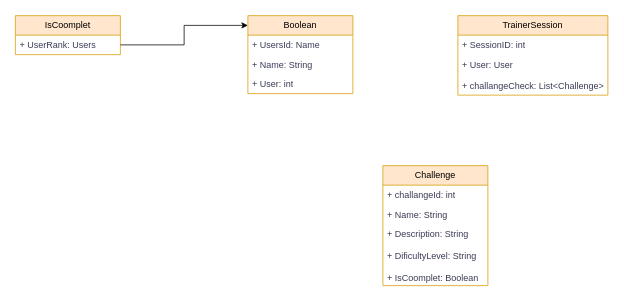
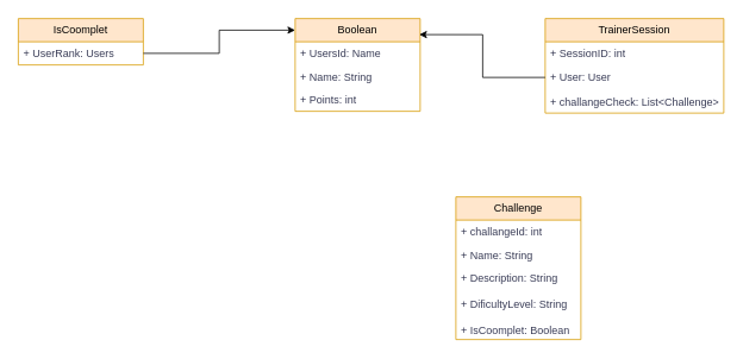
+ <mxCell id="16" style="edgeStyle=orthogonalEdgeStyle;rounded=0;orthogonalLoop=1;jettySize=auto;html=1;entryX=0.993;entryY=0.173;entryDx=0;entryDy=0;entryPerimeter=0;fontColor=#393C56;" edge="1" parent="1" source="10" target="2"><mxGeometry relative="1" as="geometry" /></mxCell>
- <mxCell id="5" value="+ User: int" style="text;strokeColor=none;fillColor=none;align=left;verticalAlign=top;spacingLeft=4;spacingRight=4;overflow=hidden;rotatable=0;points=[[0,0.5],[1,0.5]];portConstraint=eastwest;whiteSpace=wrap;html=1;labelBackgroundColor=none;fontColor=#393C56;" vertex="1" parent="2"><mxGeometry y="78" width="140" height="26" as="geometry" /></mxCell>
+ <mxCell id="5" value="+ Points: int" style="text;strokeColor=none;fillColor=none;align=left;verticalAlign=top;spacingLeft=4;spacingRight=4;overflow=hidden;rotatable=0;points=[[0,0.5],[1,0.5]];portConstraint=eastwest;whiteSpace=wrap;html=1;labelBackgroundColor=none;fontColor=#393C56;" vertex="1" parent="2"><mxGeometry y="78" width="140" height="26" as="geometry" /></mxCell>
